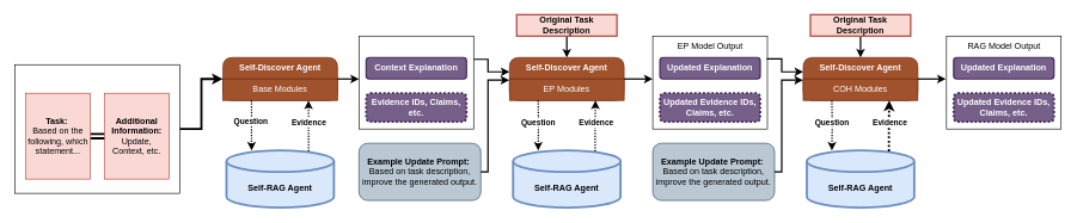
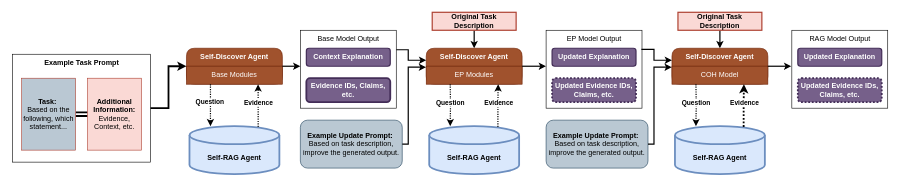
+ <mxCell id="21" value="Base Model Output" style="text;html=1;align=center;verticalAlign=middle;resizable=0;points=[];autosize=1;strokeColor=none;fillColor=none;" parent="1" vertex="1"><mxGeometry x="515" y="50" width="130" height="30" as="geometry" /></mxCell>
+ <mxCell id="7" value="&lt;b&gt;Example Task Prompt&lt;/b&gt;" style="text;html=1;align=center;verticalAlign=middle;resizable=0;points=[];autosize=1;strokeColor=none;fillColor=none;" parent="1" vertex="1"><mxGeometry x="60" y="90" width="150" height="30" as="geometry" /></mxCell>
- <mxCell id="40" value="COH Modules" style="text;strokeColor=#6D1F00;fillColor=#a0522d;align=center;verticalAlign=middle;spacingLeft=4;spacingRight=4;overflow=hidden;points=[[0,0.5],[1,0.5]];portConstraint=eastwest;rotatable=0;whiteSpace=wrap;html=1;fontColor=#ffffff;" parent="39" vertex="1"><mxGeometry y="30" width="160" height="30" as="geometry" /></mxCell>
+ <mxCell id="40" value="COH Model" style="text;strokeColor=#6D1F00;fillColor=#a0522d;align=center;verticalAlign=middle;spacingLeft=4;spacingRight=4;overflow=hidden;points=[[0,0.5],[1,0.5]];portConstraint=eastwest;rotatable=0;whiteSpace=wrap;html=1;fontColor=#ffffff;" parent="39" vertex="1"><mxGeometry y="30" width="160" height="30" as="geometry" /></mxCell>
- <mxCell id="17" value="&lt;b&gt;Evidence IDs, Claims, etc.&lt;/b&gt;" style="rounded=1;whiteSpace=wrap;html=1;fillColor=#76608a;fontColor=#ffffff;strokeColor=#432D57;strokeWidth=3;dashed=1;dashPattern=1 1;" parent="1" vertex="1"><mxGeometry x="510" y="130" width="140" height="40" as="geometry" /></mxCell>
+ <mxCell id="17" value="&lt;b&gt;Evidence IDs, Claims, etc.&lt;/b&gt;" style="rounded=1;whiteSpace=wrap;html=1;fillColor=#76608a;fontColor=#ffffff;strokeColor=#432D57;strokeWidth=3;dashed=0;dashPattern=1 1;" parent="1" vertex="1"><mxGeometry x="510" y="130" width="140" height="40" as="geometry" /></mxCell>
- <mxCell id="3" value="&lt;b&gt;Task:&amp;nbsp;&lt;/b&gt;&lt;div&gt;Based on the following, which statement...&lt;/div&gt;" style="rounded=0;whiteSpace=wrap;html=1;fillColor=#fad9d5;strokeColor=#ae4132;" parent="1" vertex="1"><mxGeometry x="35" y="130" width="90" height="120" as="geometry" /></mxCell>
+ <mxCell id="3" value="&lt;b&gt;Task:&amp;nbsp;&lt;/b&gt;&lt;div&gt;Based on the following, which statement...&lt;/div&gt;" style="rounded=0;whiteSpace=wrap;html=1;fillColor=#bac8d3;strokeColor=#ae4132;" parent="1" vertex="1"><mxGeometry x="35" y="130" width="90" height="120" as="geometry" /></mxCell>
- <mxCell id="4" value="&lt;b&gt;Additional Information: &lt;/b&gt;Update, Context, etc." style="rounded=0;whiteSpace=wrap;html=1;fillColor=#fad9d5;strokeColor=#ae4132;" parent="1" vertex="1"><mxGeometry x="145" y="130" width="90" height="120" as="geometry" /></mxCell>
+ <mxCell id="4" value="&lt;b&gt;Additional Information: &lt;/b&gt;Evidence, Context, etc." style="rounded=0;whiteSpace=wrap;html=1;fillColor=#fad9d5;strokeColor=#ae4132;" parent="1" vertex="1"><mxGeometry x="145" y="130" width="90" height="120" as="geometry" /></mxCell>
